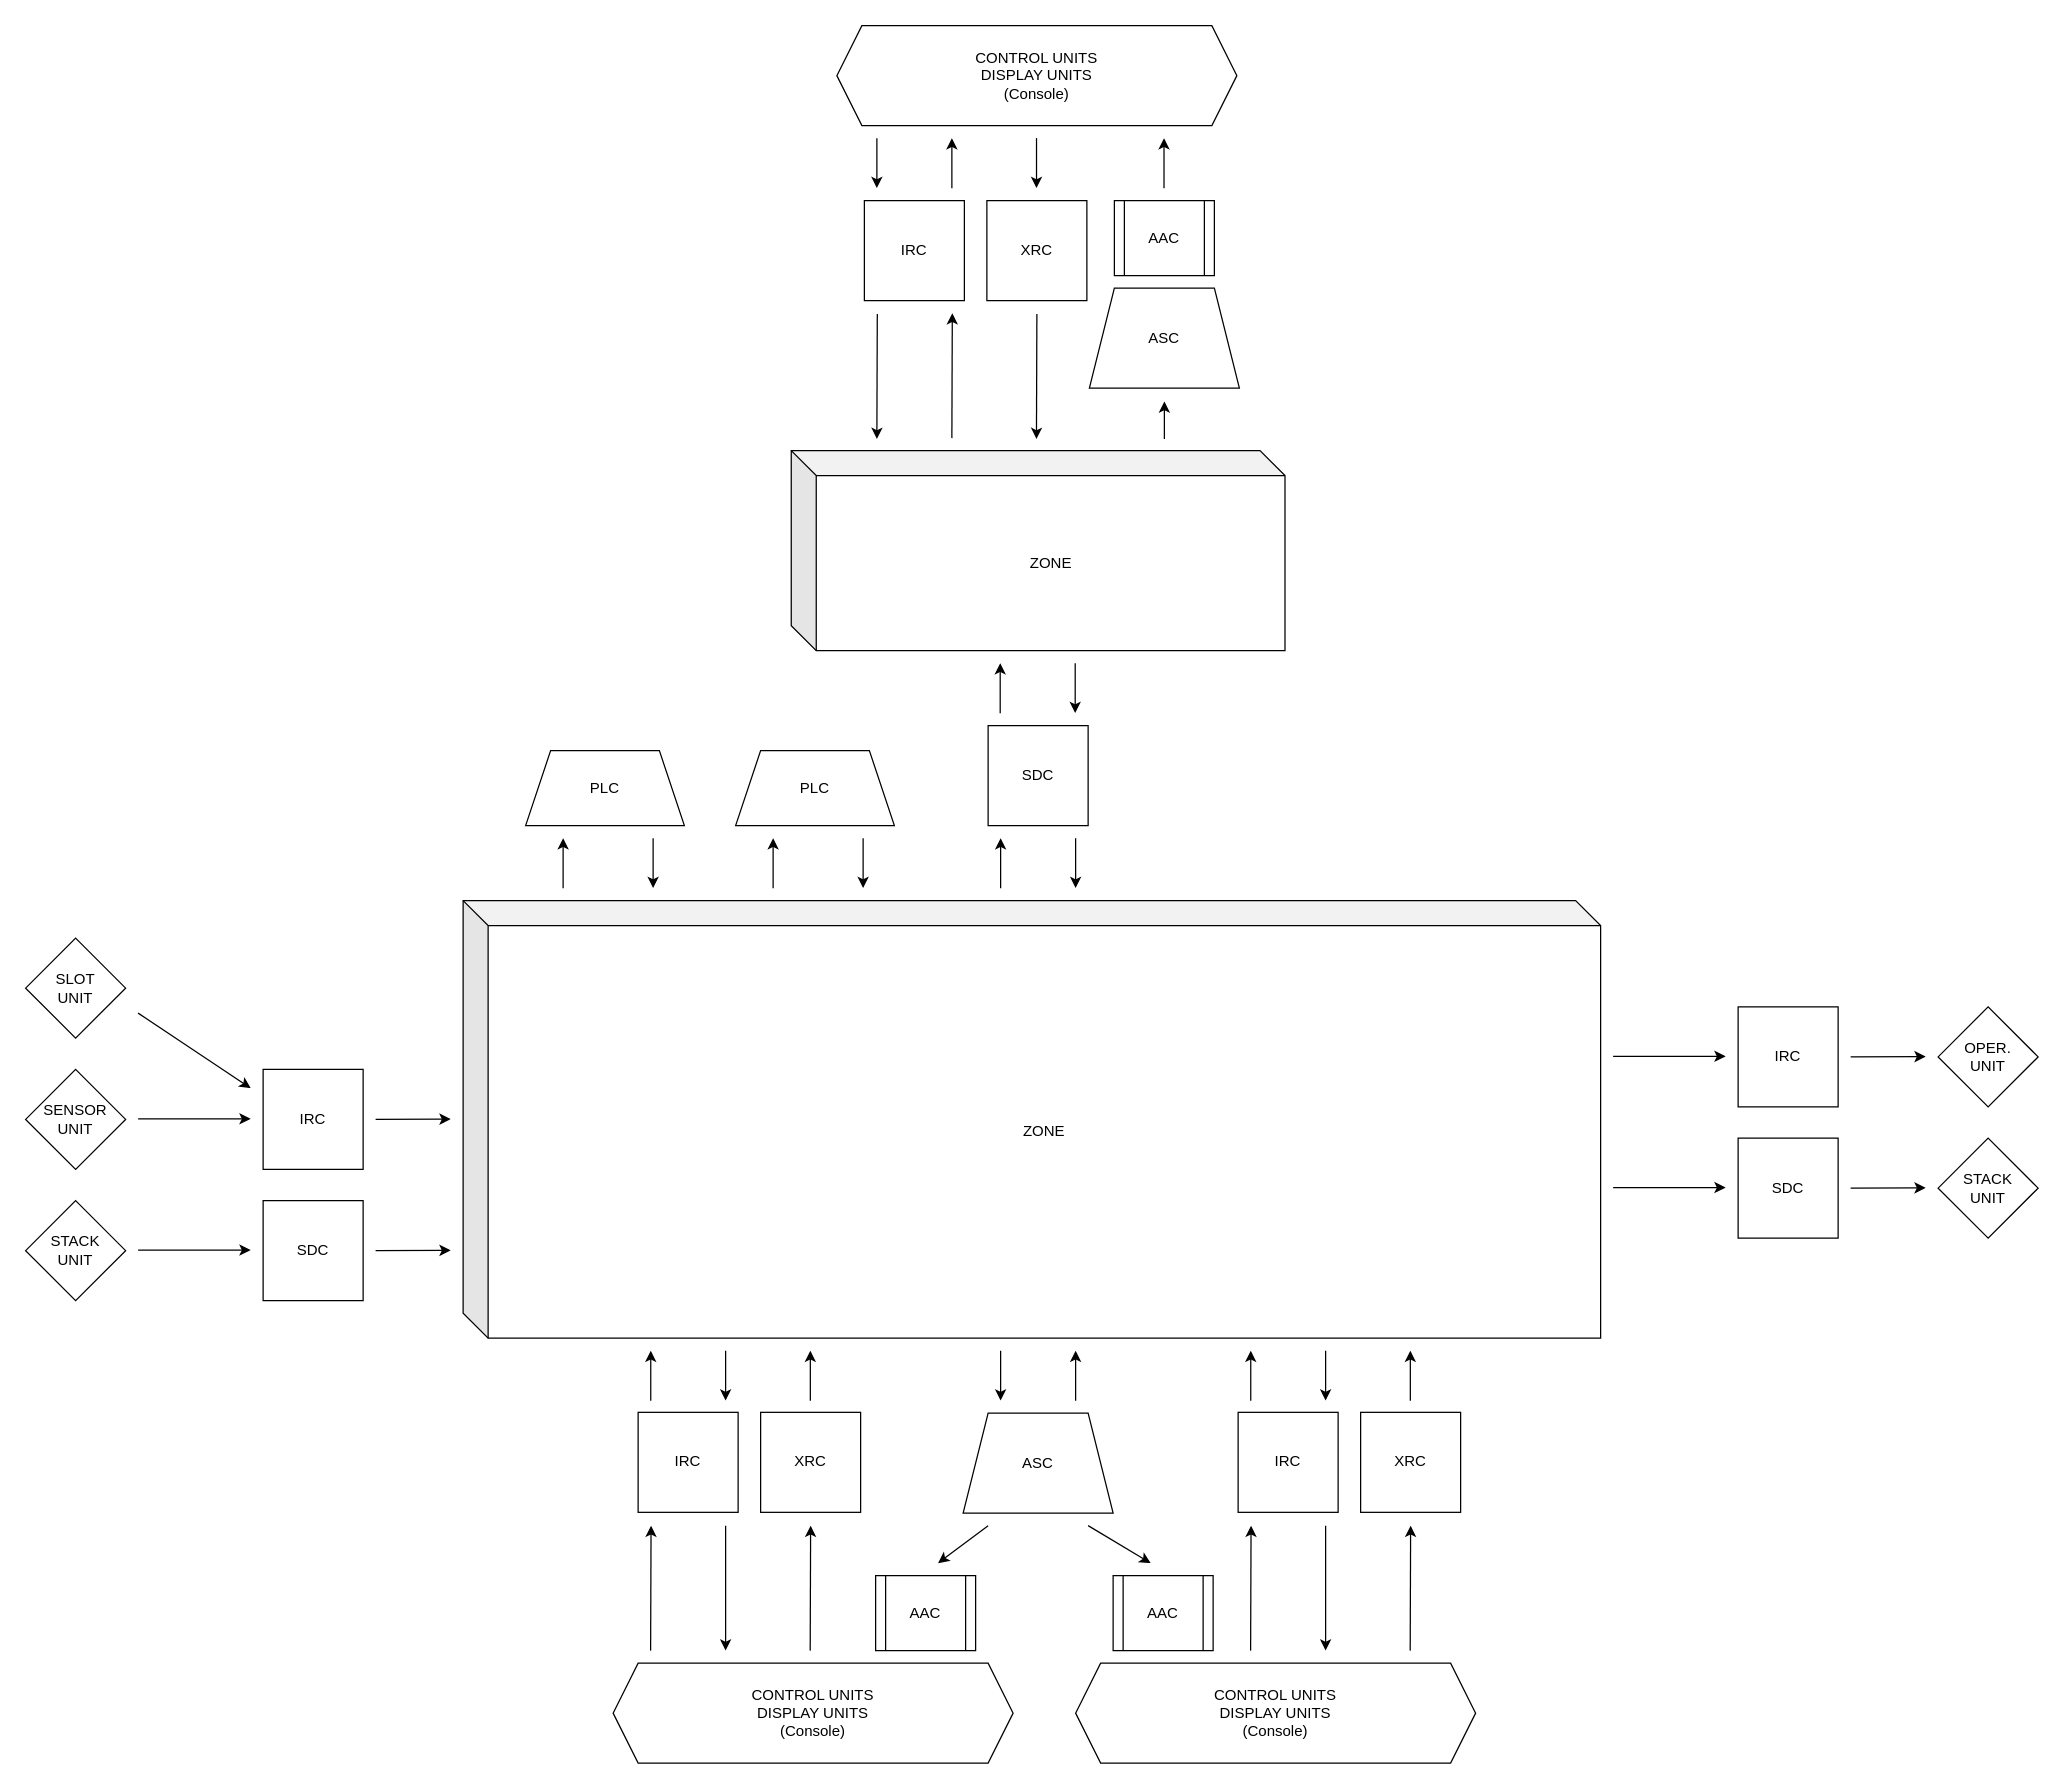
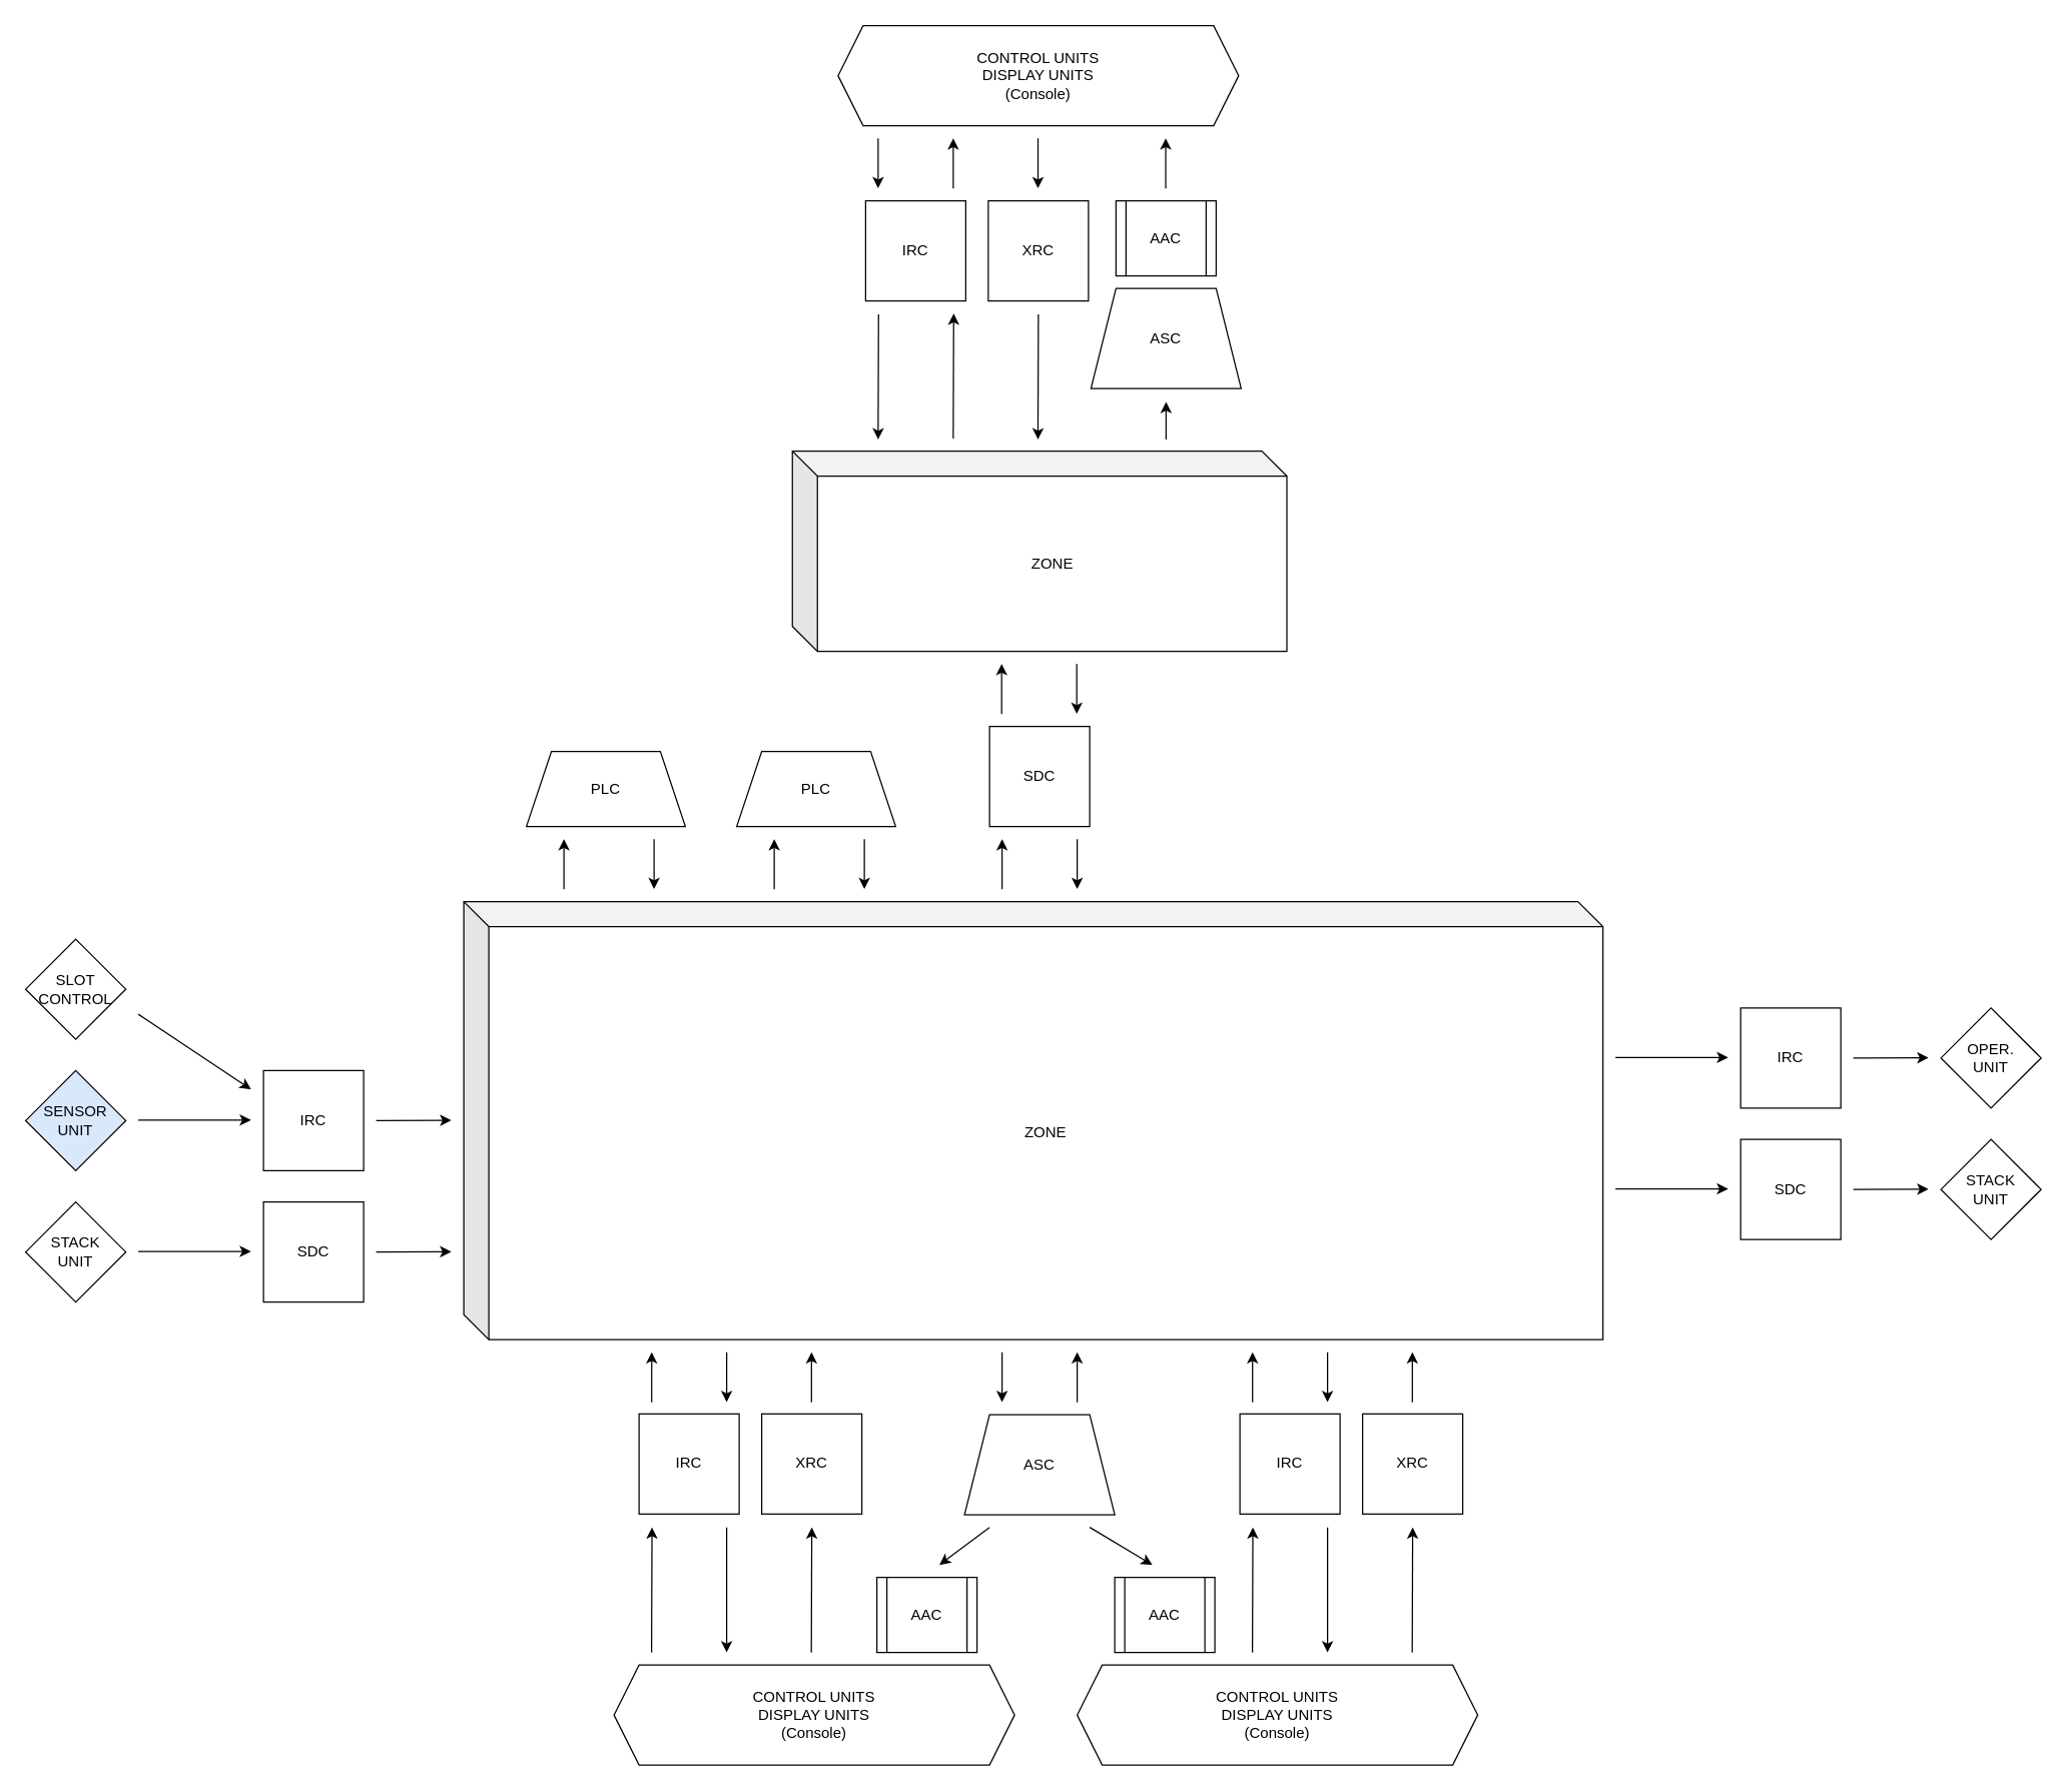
- <mxCell id="6" value="SLOT&lt;div&gt;UNIT&lt;/div&gt;" style="rhombus;whiteSpace=wrap;html=1;" vertex="1" parent="1"><mxGeometry x="20" y="750" width="80" height="80" as="geometry" /></mxCell>
+ <mxCell id="6" value="SLOT&lt;div&gt;CONTROL&lt;/div&gt;" style="rhombus;whiteSpace=wrap;html=1;" vertex="1" parent="1"><mxGeometry x="20" y="750" width="80" height="80" as="geometry" /></mxCell>
- <mxCell id="3" value="SENSOR&lt;div&gt;UNIT&lt;/div&gt;" style="rhombus;whiteSpace=wrap;html=1;" vertex="1" parent="1"><mxGeometry x="20" y="855" width="80" height="80" as="geometry" /></mxCell>
+ <mxCell id="3" value="SENSOR&lt;div&gt;UNIT&lt;/div&gt;" style="rhombus;whiteSpace=wrap;html=1;fillColor=#dae8fc;" vertex="1" parent="1"><mxGeometry x="20" y="855" width="80" height="80" as="geometry" /></mxCell>
